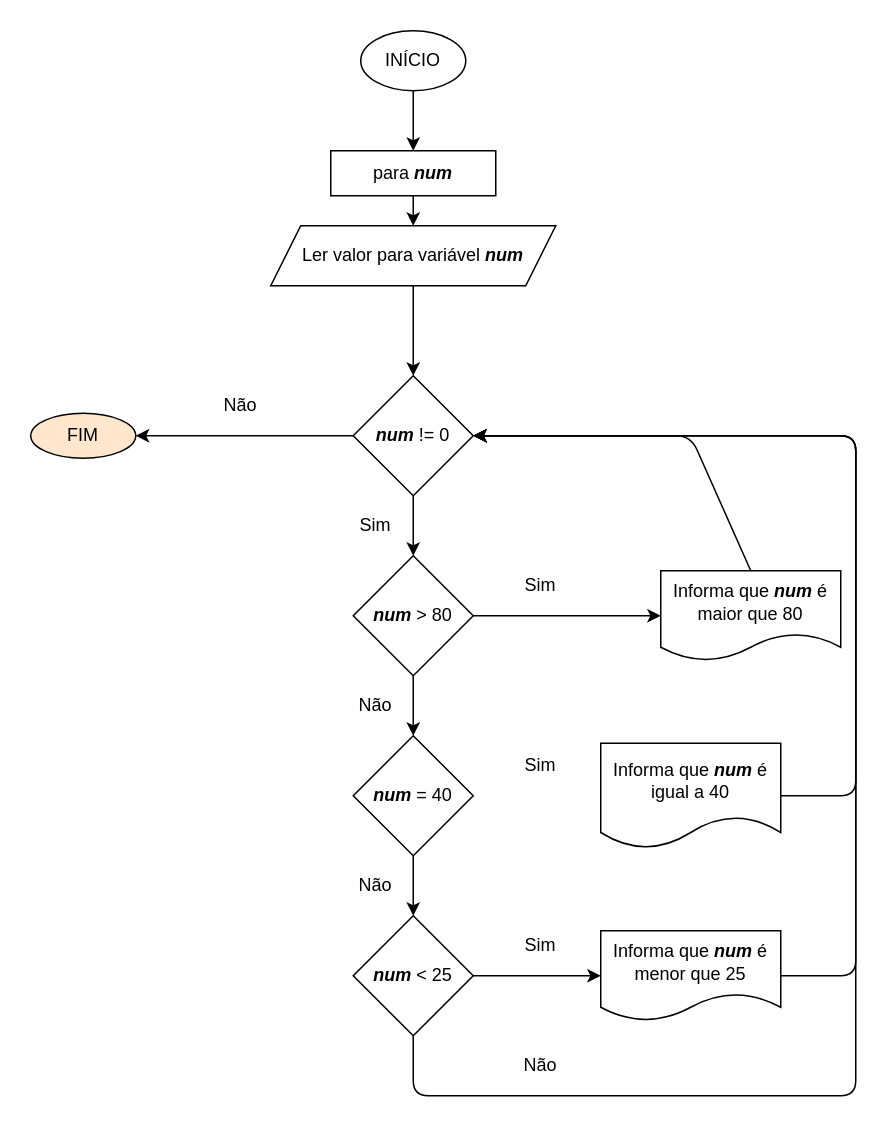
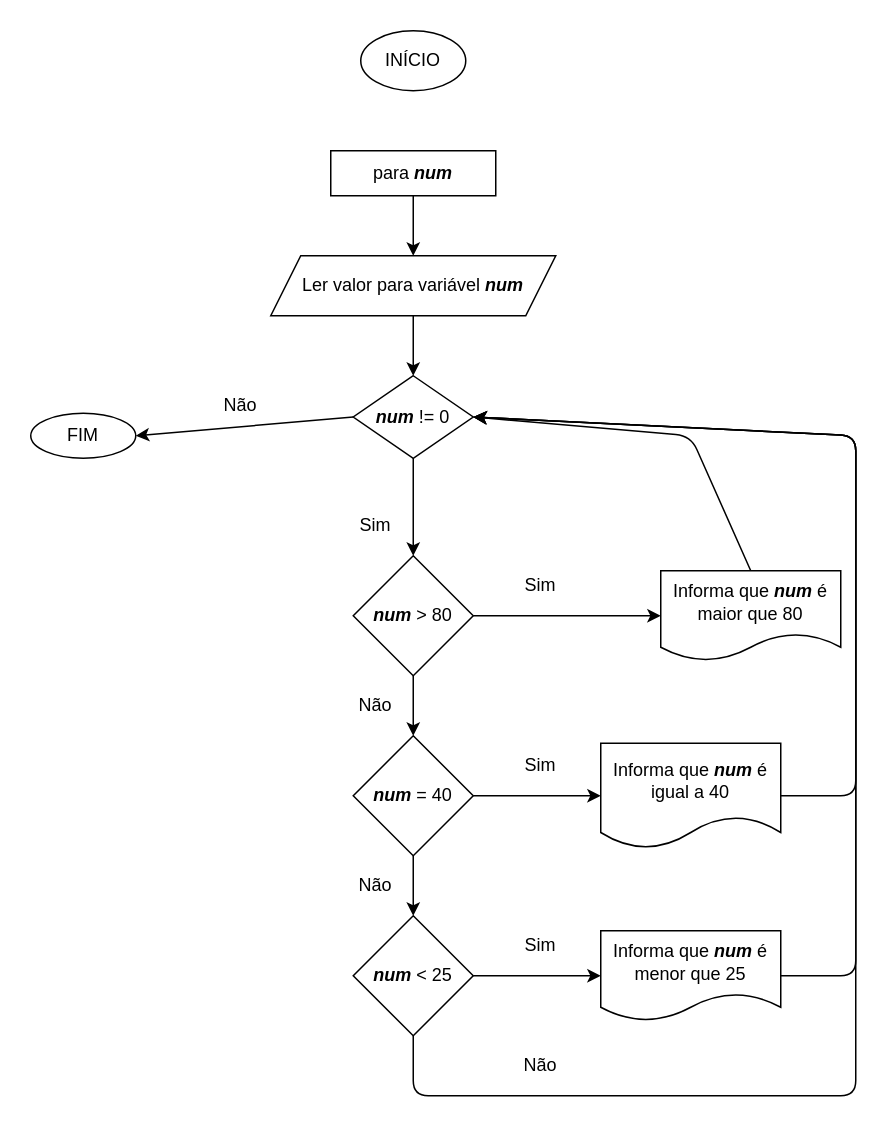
- <mxCell id="19" value="" style="endArrow=classic;html=1;exitX=0.5;exitY=1;exitDx=0;exitDy=0;entryX=0.5;entryY=0;entryDx=0;entryDy=0;" edge="1" parent="1" source="2" target="3"><mxGeometry width="50" height="50" relative="1" as="geometry"><mxPoint x="250" y="270" as="sourcePoint" /><mxPoint x="300" y="220" as="targetPoint" /></mxGeometry></mxCell>
- <mxCell id="7" value="Ler valor para variável &lt;b&gt;&lt;i&gt;num&lt;/i&gt;&lt;/b&gt;" style="shape=parallelogram;perimeter=parallelogramPerimeter;whiteSpace=wrap;html=1;fixedSize=1;" vertex="1" parent="1"><mxGeometry x="180" y="150" width="190" height="40" as="geometry" /></mxCell>
+ <mxCell id="7" value="Ler valor para variável &lt;b&gt;&lt;i&gt;num&lt;/i&gt;&lt;/b&gt;" style="shape=parallelogram;perimeter=parallelogramPerimeter;whiteSpace=wrap;html=1;fixedSize=1;" vertex="1" parent="1"><mxGeometry x="180" y="170" width="190" height="40" as="geometry" /></mxCell>
- <mxCell id="25" value="FIM" style="ellipse;whiteSpace=wrap;html=1;fillColor=#ffe6cc;" vertex="1" parent="1"><mxGeometry x="20" y="275" width="70" height="30" as="geometry" /></mxCell>
+ <mxCell id="25" value="FIM" style="ellipse;whiteSpace=wrap;html=1;" vertex="1" parent="1"><mxGeometry x="20" y="275" width="70" height="30" as="geometry" /></mxCell>
- <mxCell id="5" value="&lt;b&gt;&lt;i&gt;num&lt;/i&gt;&lt;/b&gt; != 0" style="rhombus;whiteSpace=wrap;html=1;" vertex="1" parent="1"><mxGeometry x="235" y="250" width="80" height="80" as="geometry" /></mxCell>
+ <mxCell id="5" value="&lt;b&gt;&lt;i&gt;num&lt;/i&gt;&lt;/b&gt; != 0" style="rhombus;whiteSpace=wrap;html=1;" vertex="1" parent="1"><mxGeometry x="235" y="250" width="80" height="55" as="geometry" /></mxCell>
+ <mxCell id="11" value="" style="edgeStyle=orthogonalEdgeStyle;rounded=0;orthogonalLoop=1;jettySize=auto;html=1;" edge="1" parent="1" source="13" target="17"><mxGeometry relative="1" as="geometry" /></mxCell>
